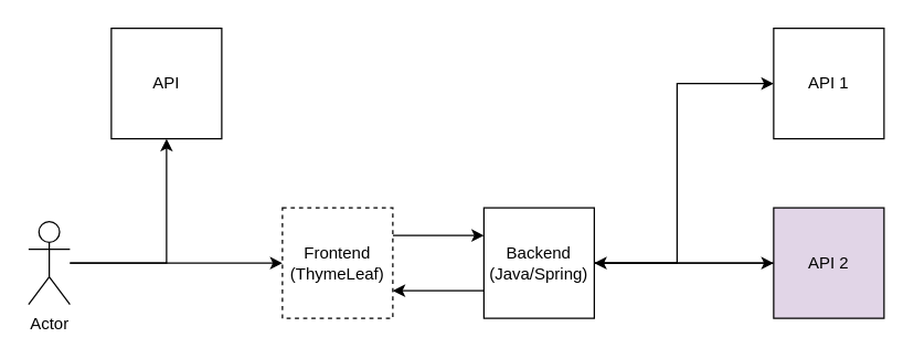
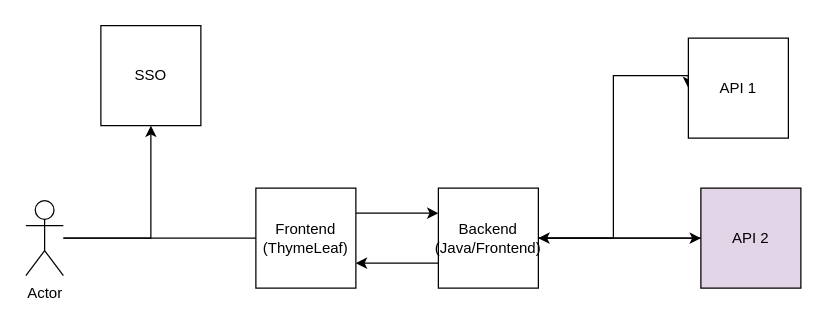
- <mxCell id="9" value="API" style="whiteSpace=wrap;html=1;aspect=fixed;rounded=0;" vertex="1" parent="1"><mxGeometry x="80" y="20" width="80" height="80" as="geometry" /></mxCell>
+ <mxCell id="9" value="SSO" style="whiteSpace=wrap;html=1;aspect=fixed;rounded=0;" vertex="1" parent="1"><mxGeometry x="80" y="20" width="80" height="80" as="geometry" /></mxCell>
- <mxCell id="6" value="API 1" style="whiteSpace=wrap;html=1;aspect=fixed;rounded=0;" vertex="1" parent="1"><mxGeometry x="560" y="20" width="80" height="80" as="geometry" /></mxCell>
+ <mxCell id="6" value="API 1" style="whiteSpace=wrap;html=1;aspect=fixed;rounded=0;" vertex="1" parent="1"><mxGeometry x="550" y="30" width="80" height="80" as="geometry" /></mxCell>
- <mxCell id="11" style="edgeStyle=orthogonalEdgeStyle;rounded=0;orthogonalLoop=1;jettySize=auto;html=1;entryX=0;entryY=0.5;entryDx=0;entryDy=0;" edge="1" parent="1" source="12" target="14"><mxGeometry relative="1" as="geometry" /></mxCell>
+ <mxCell id="11" style="edgeStyle=orthogonalEdgeStyle;rounded=0;orthogonalLoop=1;jettySize=auto;html=1;entryX=0;entryY=0.5;entryDx=0;entryDy=0;endArrow=none;" edge="1" parent="1" source="12" target="14"><mxGeometry relative="1" as="geometry" /></mxCell>
- <mxCell id="14" value="Frontend (ThymeLeaf)" style="whiteSpace=wrap;html=1;aspect=fixed;rounded=0;dashed=1;" vertex="1" parent="1"><mxGeometry x="204" y="150" width="80" height="80" as="geometry" /></mxCell>
+ <mxCell id="14" value="Frontend (ThymeLeaf)" style="whiteSpace=wrap;html=1;aspect=fixed;rounded=0;" vertex="1" parent="1"><mxGeometry x="204" y="150" width="80" height="80" as="geometry" /></mxCell>
- <mxCell id="5" value="Backend&lt;div&gt;(Java/Spring)&lt;/div&gt;" style="whiteSpace=wrap;html=1;aspect=fixed;rounded=0;" vertex="1" parent="1"><mxGeometry x="350" y="150" width="80" height="80" as="geometry" /></mxCell>
+ <mxCell id="5" value="Backend&lt;div&gt;(Java/Frontend)&lt;/div&gt;" style="whiteSpace=wrap;html=1;aspect=fixed;rounded=0;" vertex="1" parent="1"><mxGeometry x="350" y="150" width="80" height="80" as="geometry" /></mxCell>
